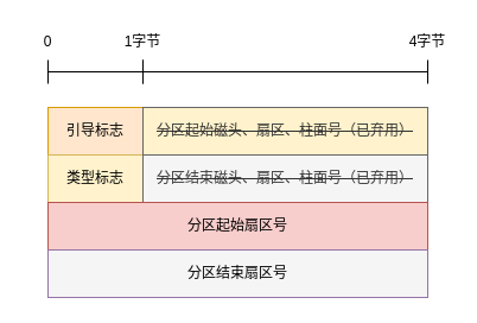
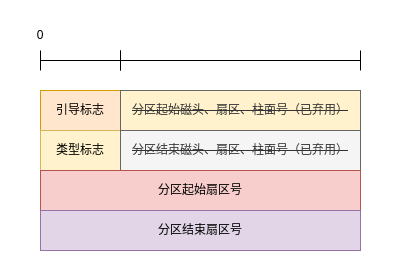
- <mxCell id="6" value="1字节" style="text;html=1;strokeColor=none;fillColor=none;align=center;verticalAlign=middle;whiteSpace=wrap;rounded=0;" vertex="1" parent="1"><mxGeometry x="100" y="20" width="40" height="30" as="geometry" /></mxCell>
- <mxCell id="8" value="4字节" style="text;html=1;strokeColor=none;fillColor=none;align=center;verticalAlign=middle;whiteSpace=wrap;rounded=0;" vertex="1" parent="1"><mxGeometry x="340" y="20" width="40" height="30" as="geometry" /></mxCell>
- <mxCell id="12" value="分区结束扇区号" style="rounded=0;whiteSpace=wrap;html=1;fillColor=#f5f5f5;strokeColor=#9673a6;" vertex="1" parent="1"><mxGeometry x="40" y="210" width="320" height="40" as="geometry" /></mxCell>
+ <mxCell id="12" value="分区结束扇区号" style="rounded=0;whiteSpace=wrap;html=1;fillColor=#e1d5e7;strokeColor=#9673a6;" vertex="1" parent="1"><mxGeometry x="40" y="210" width="320" height="40" as="geometry" /></mxCell>
